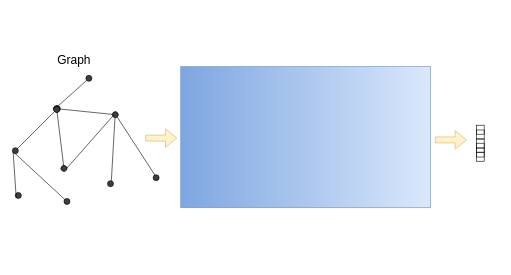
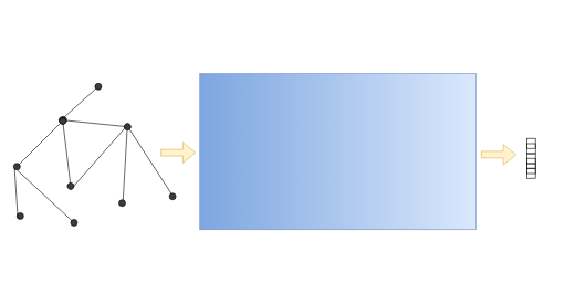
- <mxCell id="37" value="&lt;font style=&quot;font-size: 20px&quot;&gt;Graph&lt;/font&gt;" style="text;html=1;strokeColor=none;fillColor=none;align=center;verticalAlign=middle;whiteSpace=wrap;rounded=0;" parent="1" vertex="1"><mxGeometry x="102.5" y="89" width="40" height="20" as="geometry" /></mxCell>
